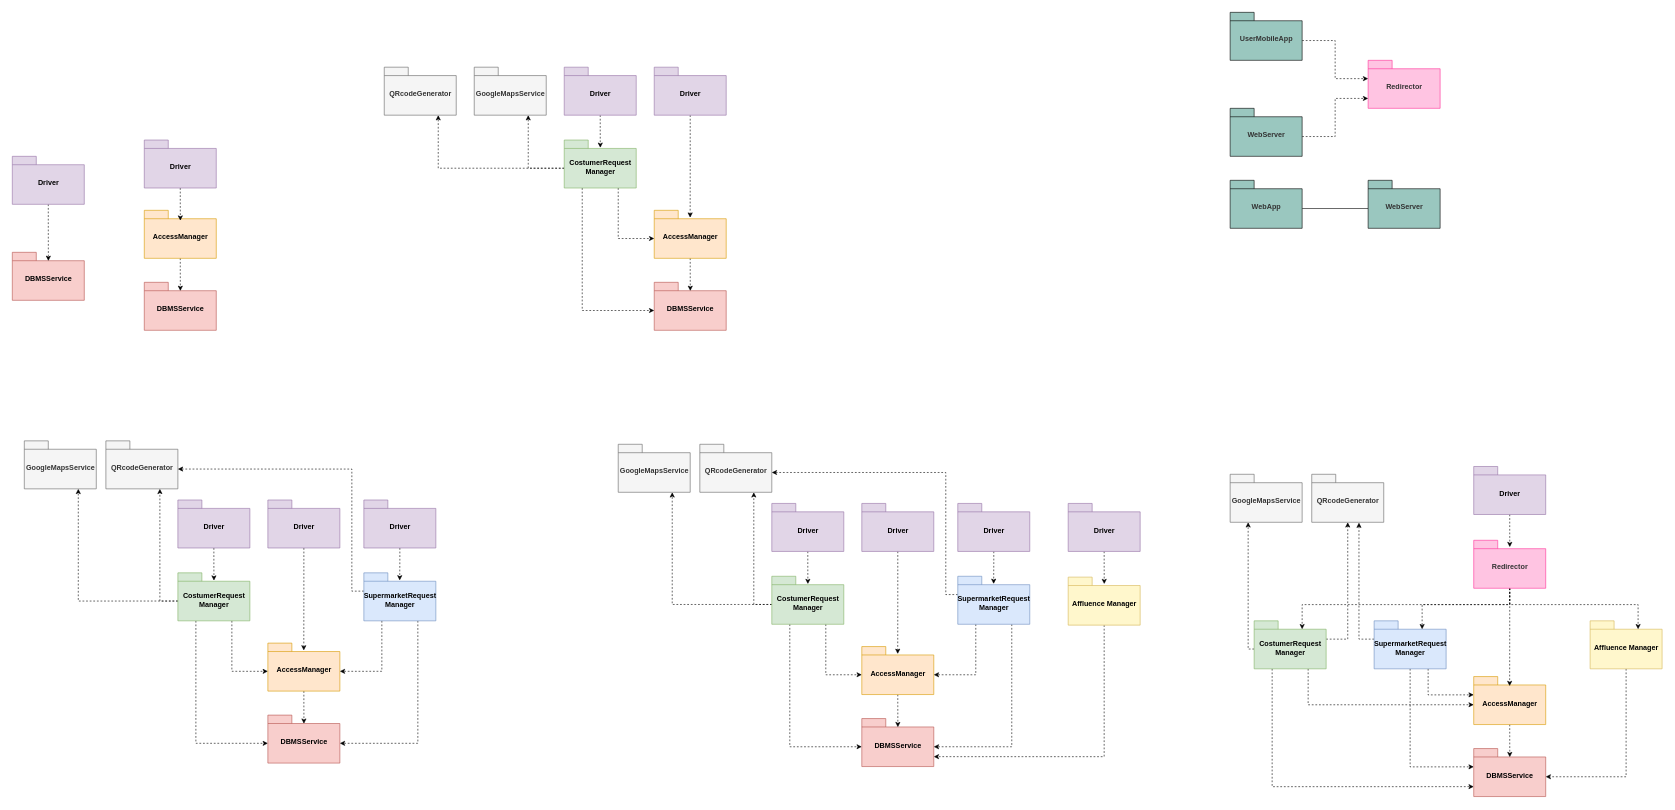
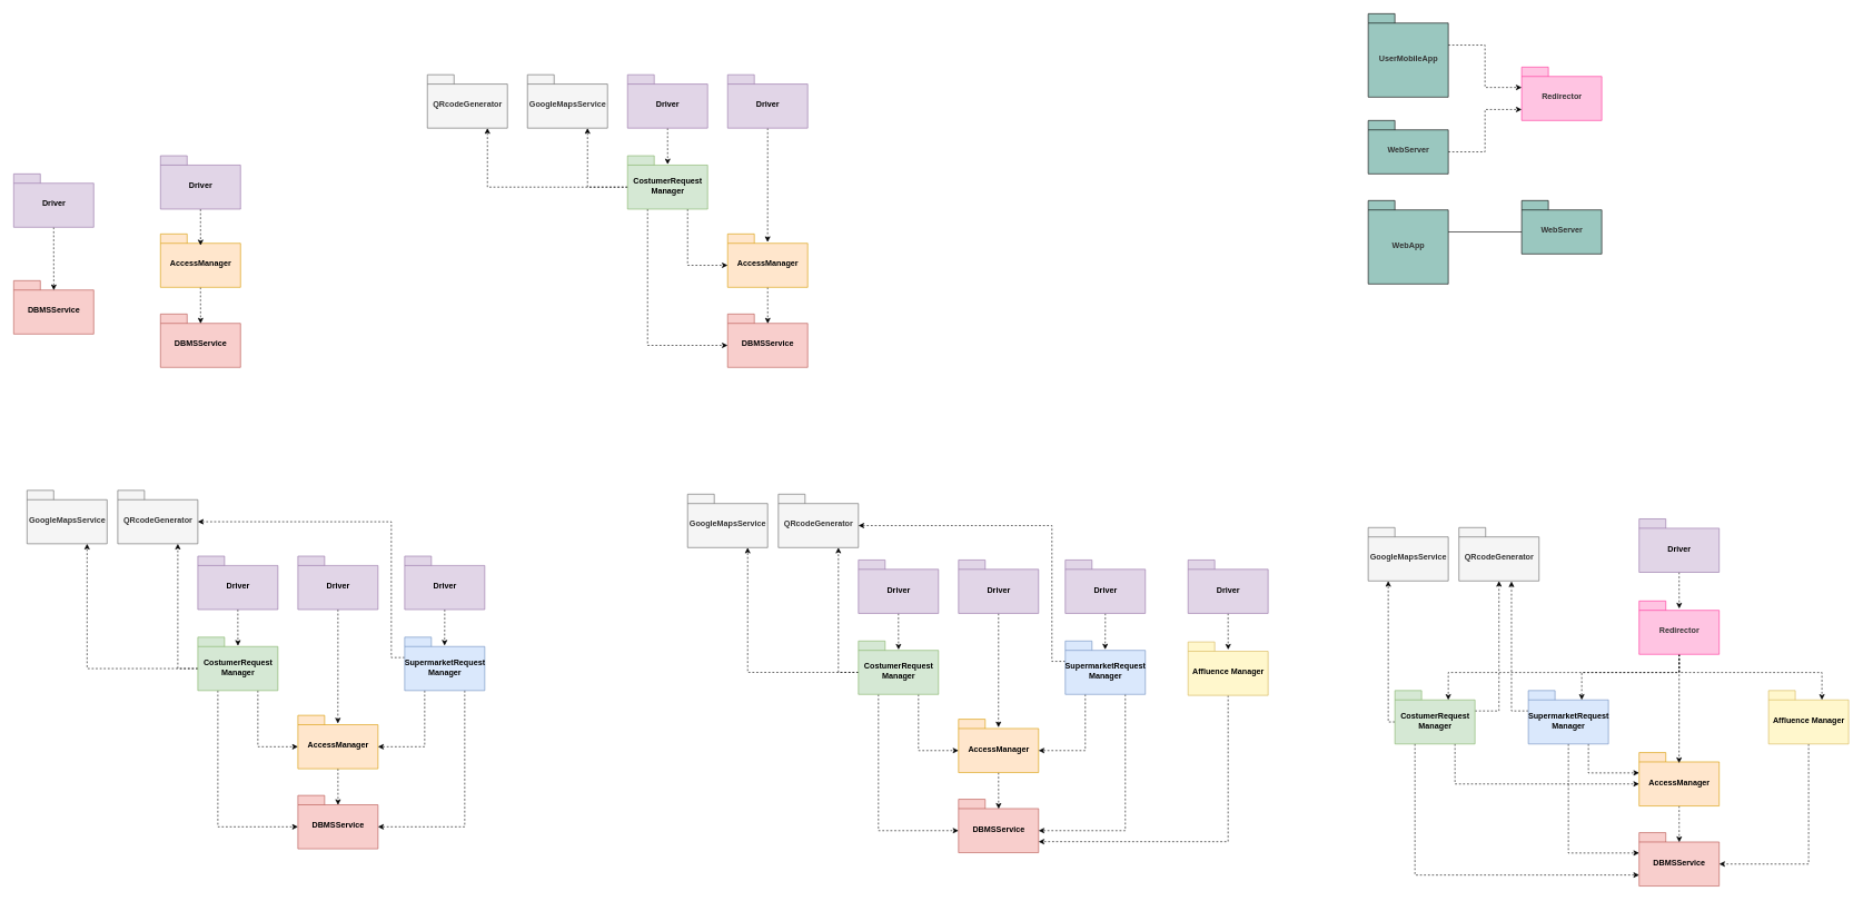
- <mxCell id="93" value="UserMobileApp" style="shape=folder;fontStyle=1;spacingTop=10;tabWidth=40;tabHeight=14;tabPosition=left;html=1;fontColor=#333333;fillColor=#9AC7BF;" vertex="1" parent="1"><mxGeometry x="2050" y="20" width="120" height="80" as="geometry" /></mxCell>
+ <mxCell id="93" value="UserMobileApp" style="shape=folder;fontStyle=1;spacingTop=10;tabWidth=40;tabHeight=14;tabPosition=left;html=1;fontColor=#333333;fillColor=#9AC7BF;" vertex="1" parent="1"><mxGeometry x="2050" y="20" width="120" height="125" as="geometry" /></mxCell>
- <mxCell id="97" value="WebApp" style="shape=folder;fontStyle=1;spacingTop=10;tabWidth=40;tabHeight=14;tabPosition=left;html=1;fontColor=#333333;fillColor=#9AC7BF;" vertex="1" parent="1"><mxGeometry x="2050" y="300" width="120" height="80" as="geometry" /></mxCell>
+ <mxCell id="97" value="WebApp" style="shape=folder;fontStyle=1;spacingTop=10;tabWidth=40;tabHeight=14;tabPosition=left;html=1;fontColor=#333333;fillColor=#9AC7BF;" vertex="1" parent="1"><mxGeometry x="2050" y="300" width="120" height="125" as="geometry" /></mxCell>
